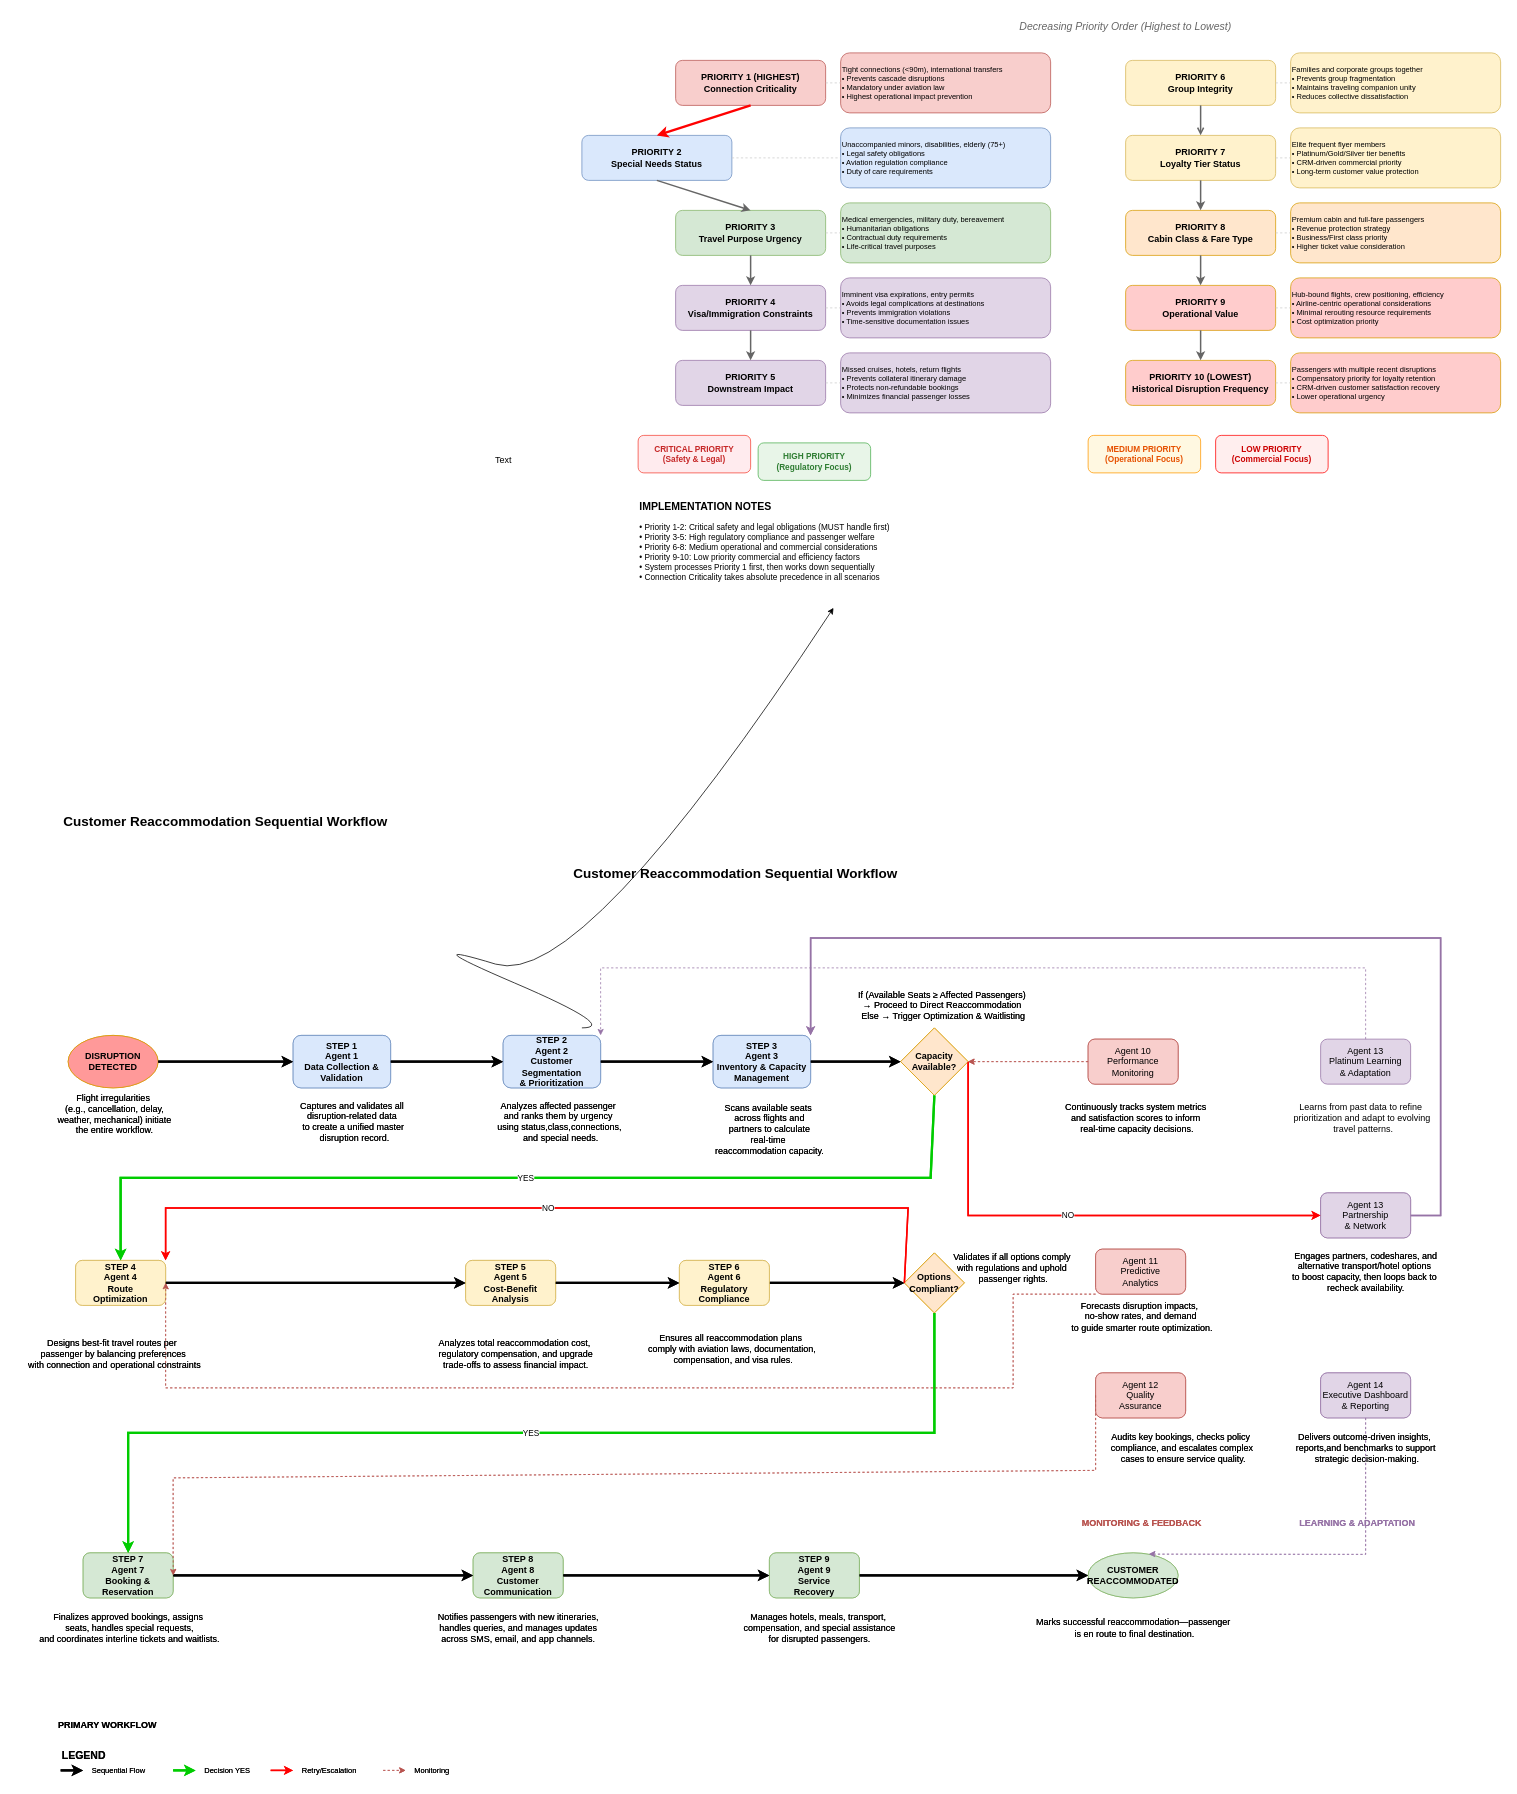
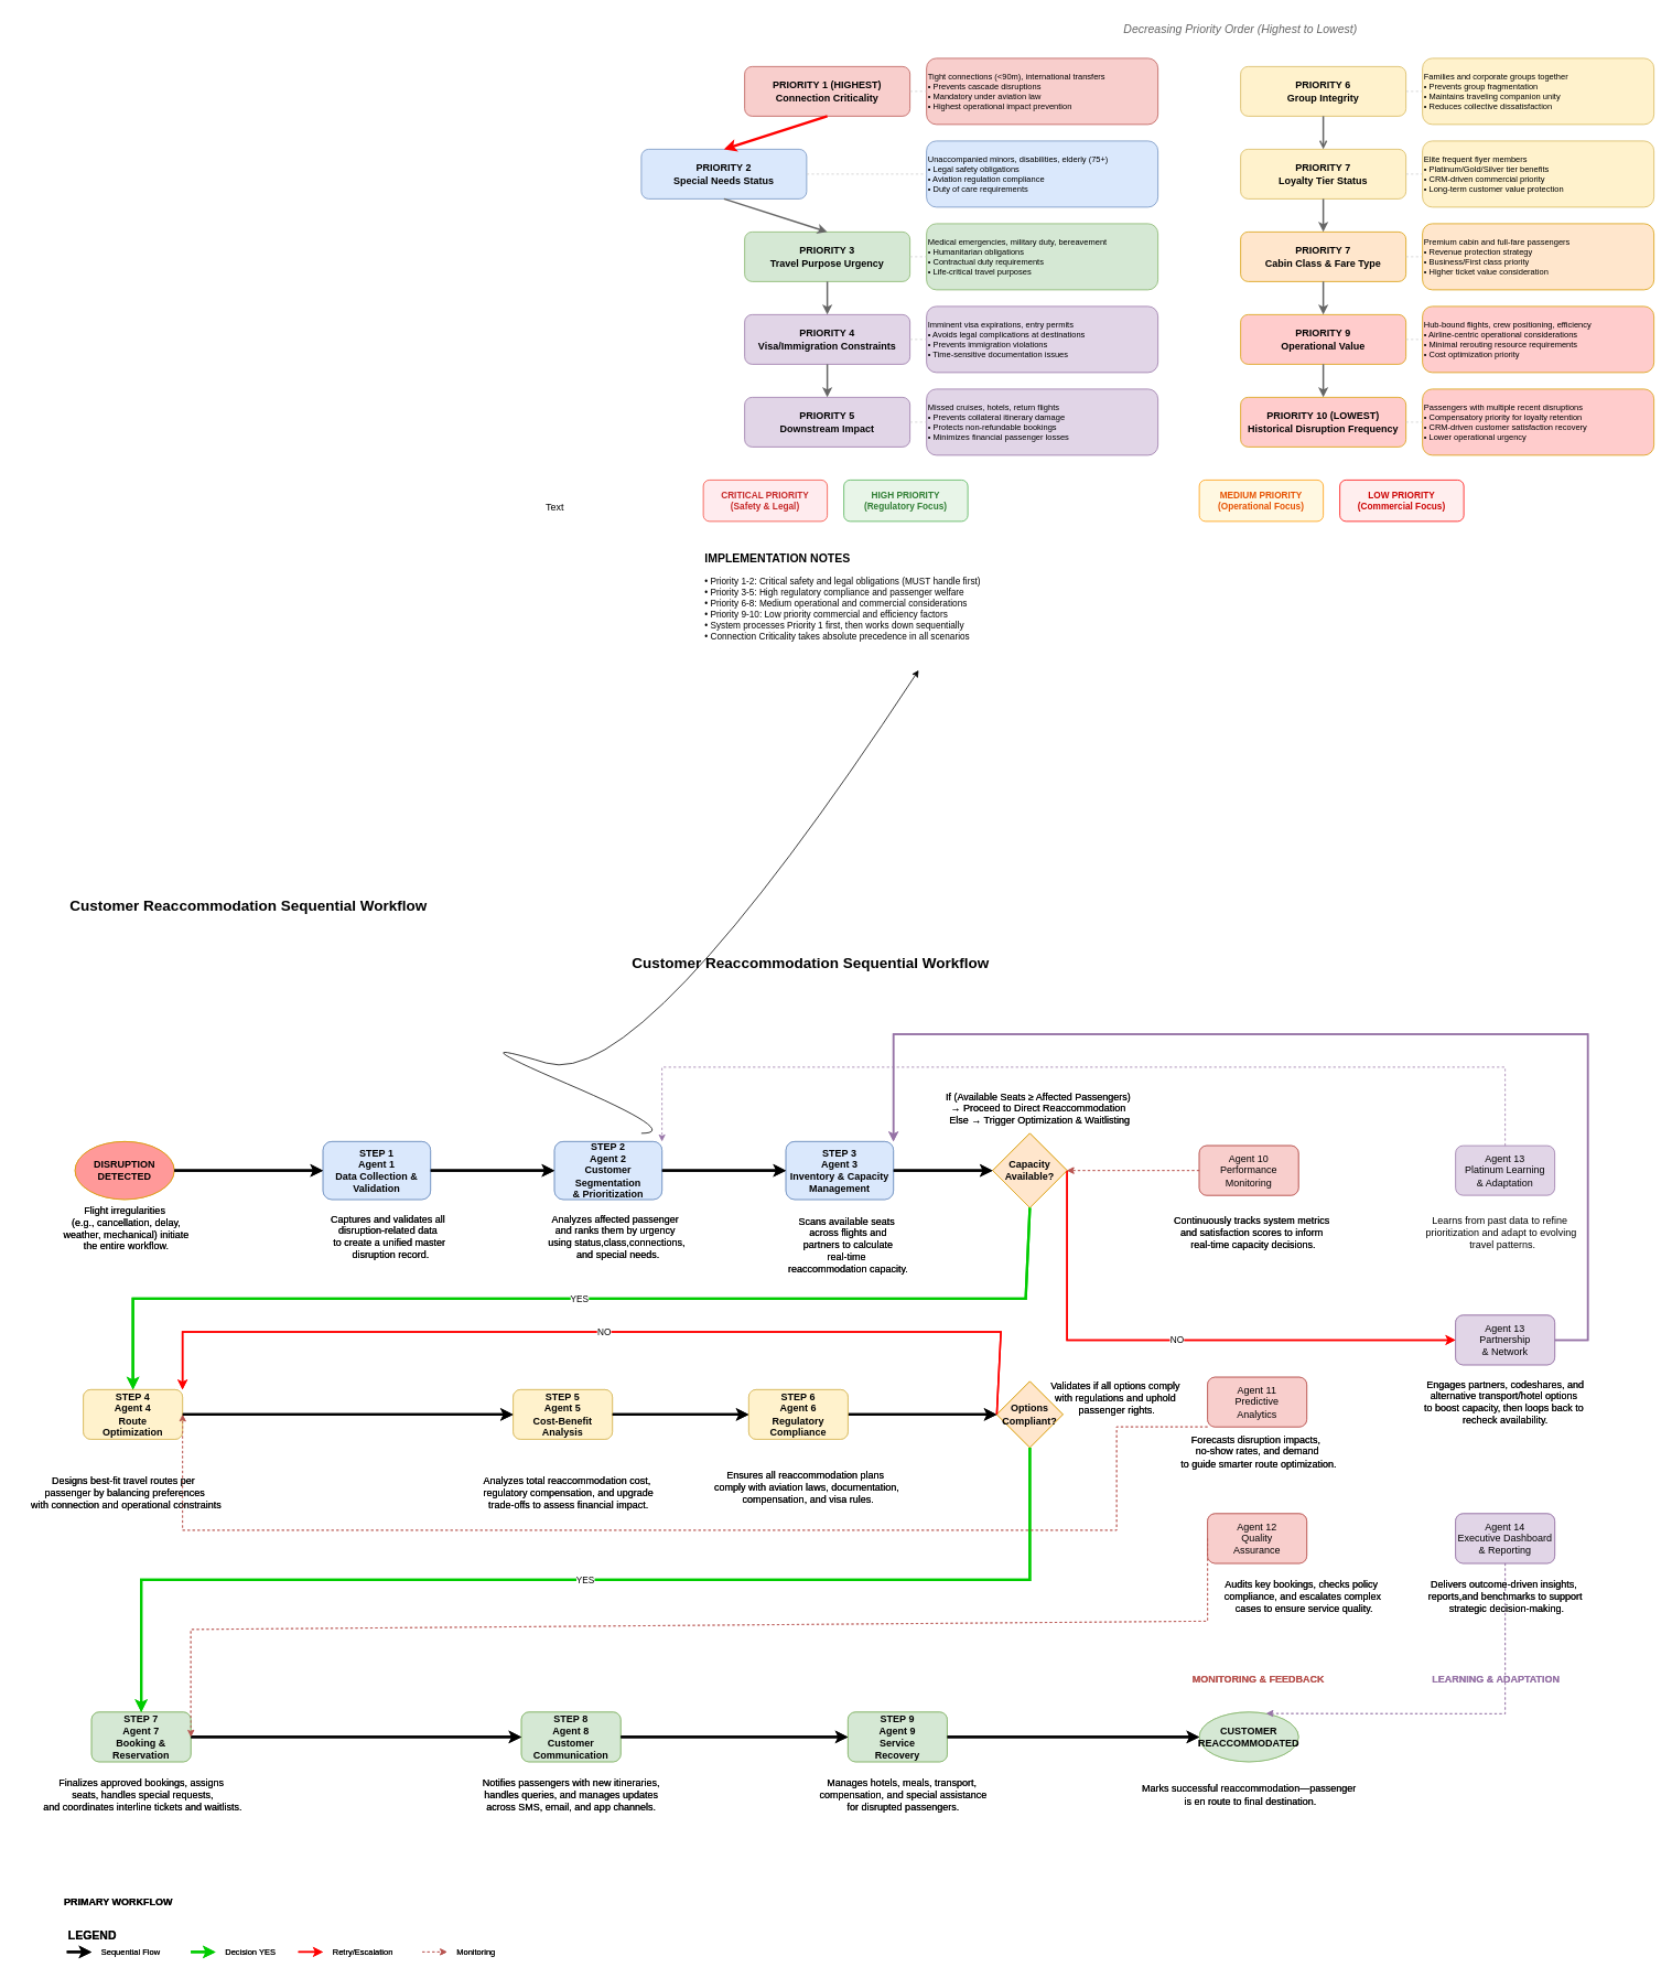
- <mxCell id="160" value="PRIORITY 8&#10;Cabin Class &amp; Fare Type" style="rounded=1;whiteSpace=wrap;html=1;fillColor=#ffe6cc;strokeColor=#d79b00;fontStyle=1;fontSize=12;" vertex="1" parent="1"><mxGeometry x="1500" y="280" width="200" height="60" as="geometry" /></mxCell>
+ <mxCell id="160" value="PRIORITY 7&#10;Cabin Class &amp; Fare Type" style="rounded=1;whiteSpace=wrap;html=1;fillColor=#ffe6cc;strokeColor=#d79b00;fontStyle=1;fontSize=12;" vertex="1" parent="1"><mxGeometry x="1500" y="280" width="200" height="60" as="geometry" /></mxCell>
- <mxCell id="185" value="HIGH PRIORITY&#10;(Regulatory Focus)" style="rounded=1;whiteSpace=wrap;html=1;fillColor=#e8f5e8;strokeColor=#4caf50;fontStyle=1;fontSize=11;fontColor=#2e7d32;" vertex="1" parent="1"><mxGeometry x="1010" y="590" width="150" height="50" as="geometry" /></mxCell>
+ <mxCell id="185" value="HIGH PRIORITY&#10;(Regulatory Focus)" style="rounded=1;whiteSpace=wrap;html=1;fillColor=#e8f5e8;strokeColor=#4caf50;fontStyle=1;fontSize=11;fontColor=#2e7d32;" vertex="1" parent="1"><mxGeometry x="1020" y="580" width="150" height="50" as="geometry" /></mxCell>
